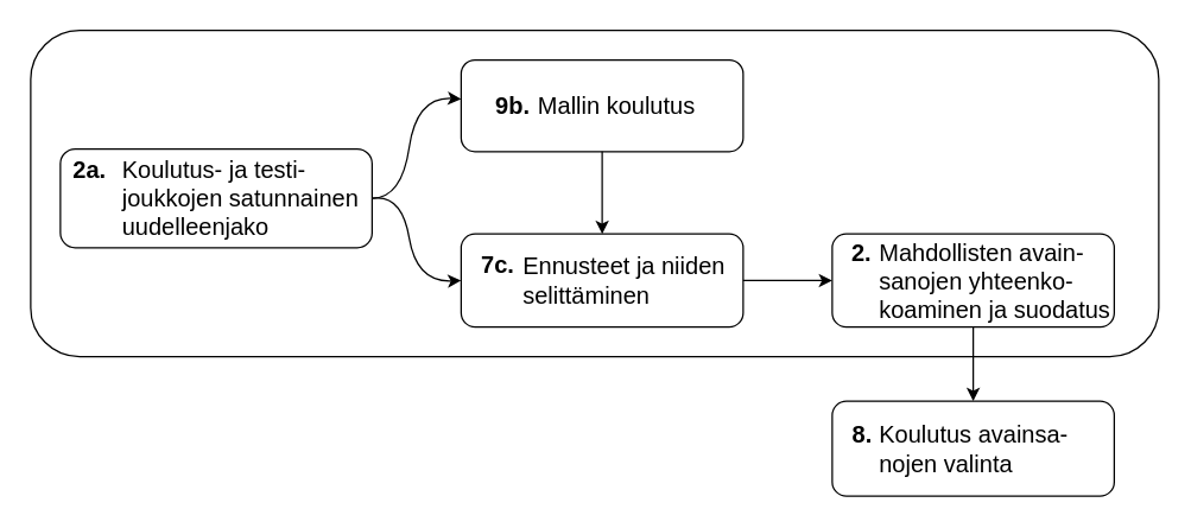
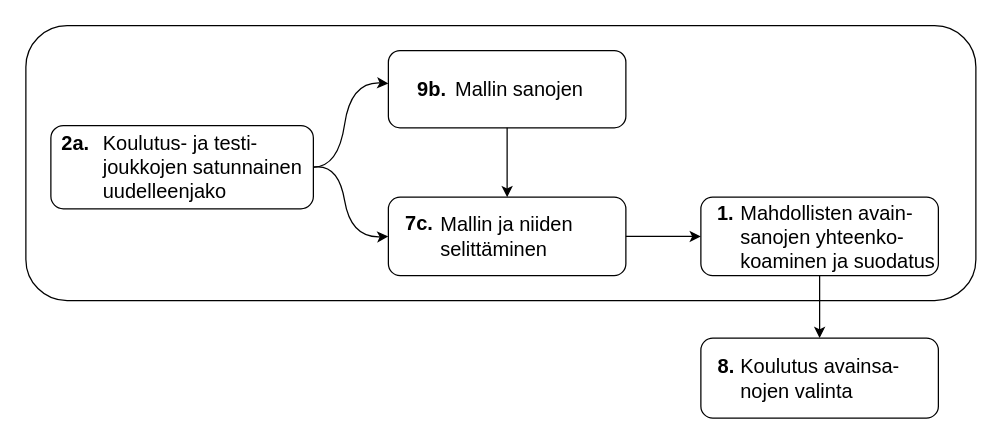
- <mxCell id="19" value="&lt;font style=&quot;font-size: 15px;&quot;&gt;&lt;font style=&quot;font-size: 16px;&quot;&gt;Mallin koulutus&lt;/font&gt;&lt;/font&gt;" style="text;html=1;strokeColor=none;fillColor=none;align=center;verticalAlign=middle;whiteSpace=wrap;rounded=0;fontSize=14;container=0;" vertex="1" parent="1"><mxGeometry x="350" y="55.87" width="130" height="30" as="geometry" /></mxCell>
+ <mxCell id="19" value="&lt;font style=&quot;font-size: 15px;&quot;&gt;&lt;font style=&quot;font-size: 16px;&quot;&gt;Mallin sanojen&lt;/font&gt;&lt;/font&gt;" style="text;html=1;strokeColor=none;fillColor=none;align=center;verticalAlign=middle;whiteSpace=wrap;rounded=0;fontSize=14;container=0;" vertex="1" parent="1"><mxGeometry x="350" y="55.87" width="130" height="30" as="geometry" /></mxCell>
- <mxCell id="17" value="&lt;font style=&quot;font-size: 15px;&quot;&gt;&lt;b&gt;&lt;font style=&quot;font-size: 15px;&quot;&gt;&lt;font style=&quot;font-size: 16px;&quot;&gt;2.&lt;/font&gt;&lt;/font&gt;&lt;/b&gt;&lt;/font&gt;" style="text;html=1;strokeColor=none;fillColor=none;align=center;verticalAlign=middle;whiteSpace=wrap;rounded=0;fontSize=12;strokeWidth=1;container=0;" vertex="1" parent="1"><mxGeometry x="555" y="160" width="50" height="20" as="geometry" /></mxCell>
+ <mxCell id="17" value="&lt;font style=&quot;font-size: 15px;&quot;&gt;&lt;b&gt;&lt;font style=&quot;font-size: 15px;&quot;&gt;&lt;font style=&quot;font-size: 16px;&quot;&gt;1.&lt;/font&gt;&lt;/font&gt;&lt;/b&gt;&lt;/font&gt;" style="text;html=1;strokeColor=none;fillColor=none;align=center;verticalAlign=middle;whiteSpace=wrap;rounded=0;fontSize=12;strokeWidth=1;container=0;" vertex="1" parent="1"><mxGeometry x="555" y="160" width="50" height="20" as="geometry" /></mxCell>
- <mxCell id="20" value="&lt;div style=&quot;font-size: 15px;&quot; align=&quot;left&quot;&gt;&lt;font style=&quot;font-size: 15px;&quot;&gt;&lt;font style=&quot;font-size: 16px;&quot;&gt;Ennusteet ja niiden selittäminen&lt;/font&gt;&lt;/font&gt;&lt;/div&gt;" style="text;html=1;strokeColor=none;fillColor=none;align=left;verticalAlign=middle;whiteSpace=wrap;rounded=0;fontSize=14;container=0;" vertex="1" parent="1"><mxGeometry x="350" y="173.63" width="146" height="30" as="geometry" /></mxCell>
+ <mxCell id="20" value="&lt;div style=&quot;font-size: 15px;&quot; align=&quot;left&quot;&gt;&lt;font style=&quot;font-size: 15px;&quot;&gt;&lt;font style=&quot;font-size: 16px;&quot;&gt;Mallin ja niiden selittäminen&lt;/font&gt;&lt;/font&gt;&lt;/div&gt;" style="text;html=1;strokeColor=none;fillColor=none;align=left;verticalAlign=middle;whiteSpace=wrap;rounded=0;fontSize=14;container=0;" vertex="1" parent="1"><mxGeometry x="350" y="173.63" width="146" height="30" as="geometry" /></mxCell>
